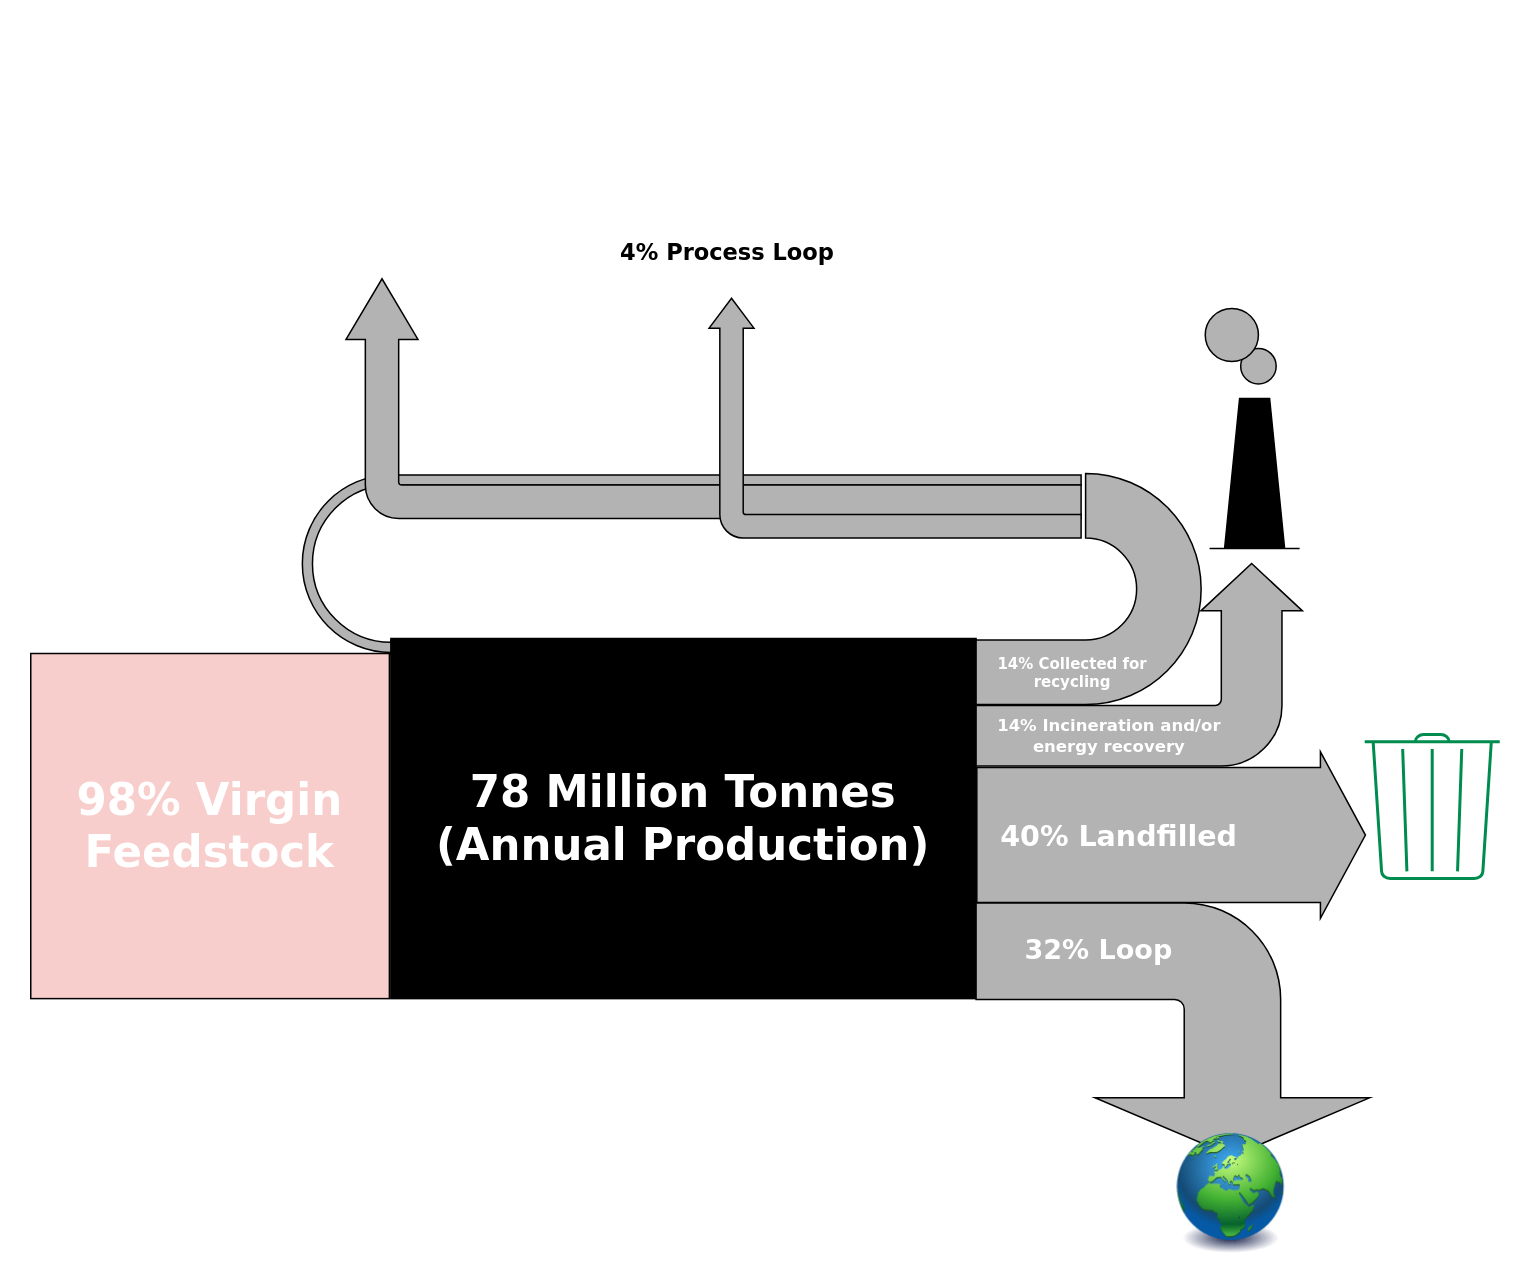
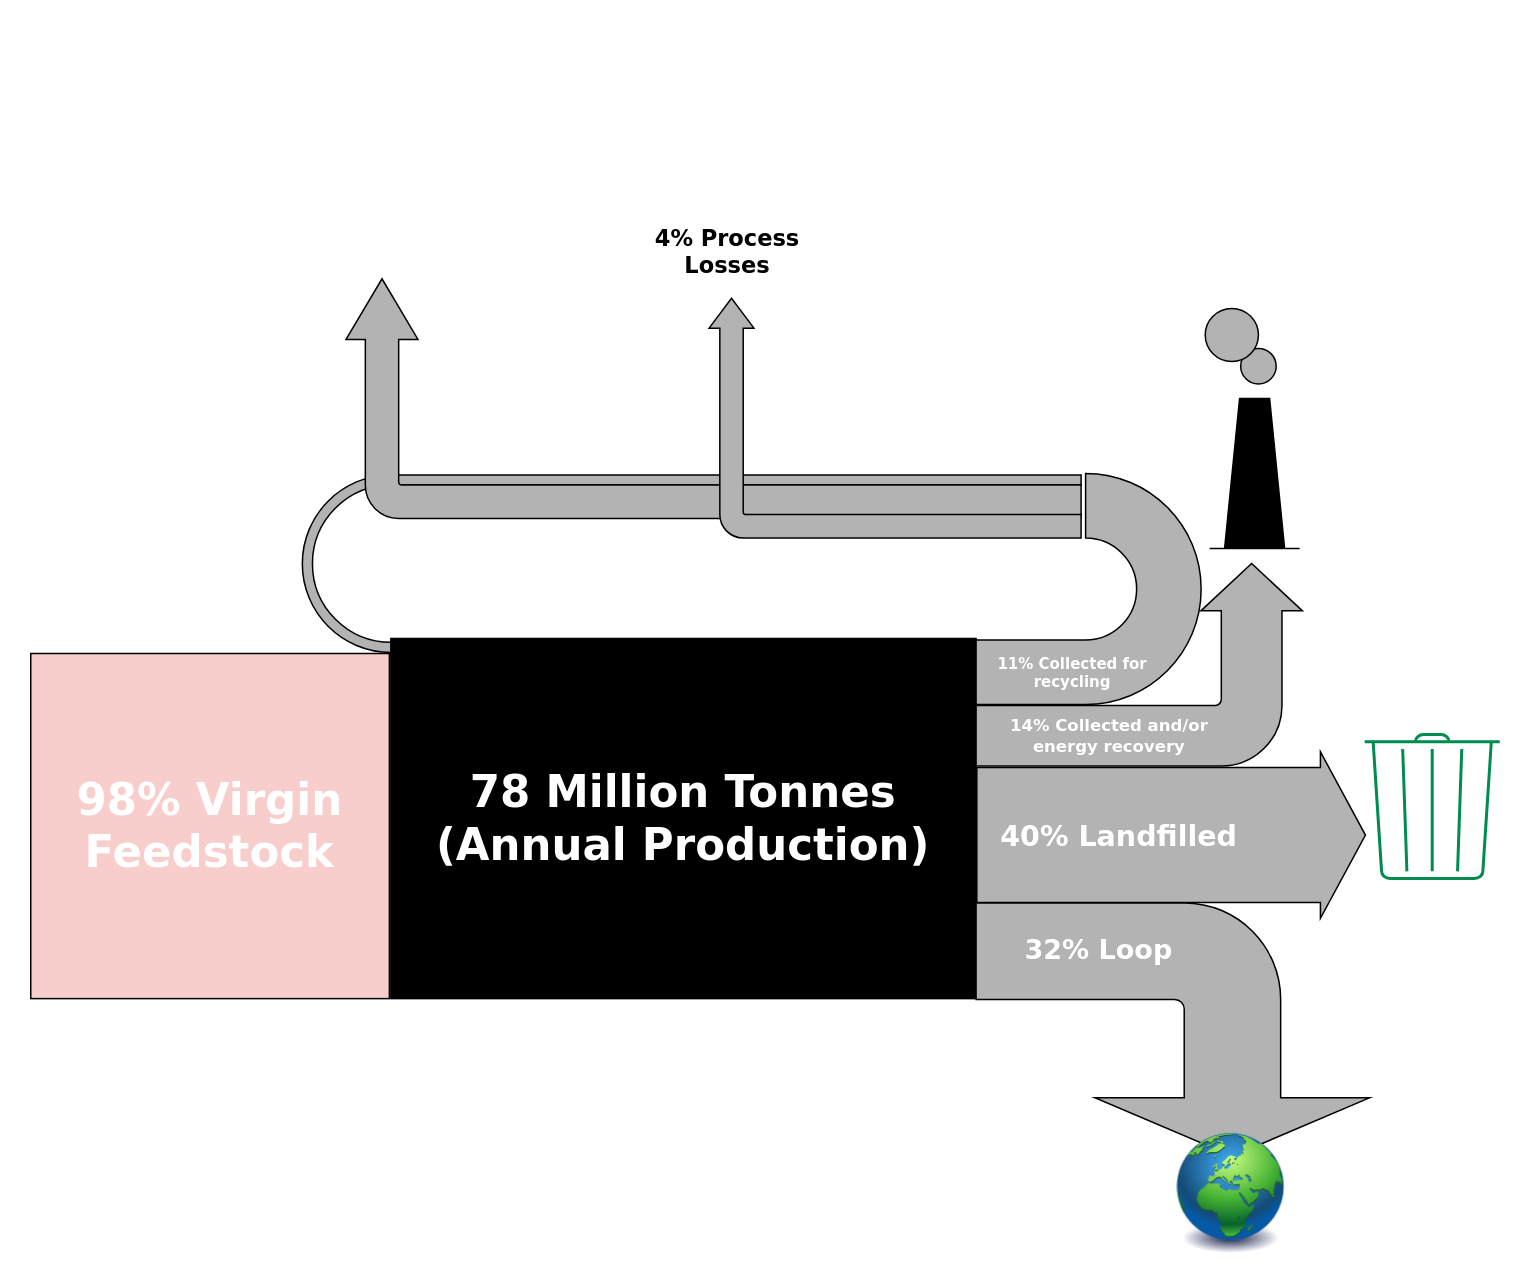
- <mxCell id="21" value="4% Process Loop" style="text;html=1;strokeColor=none;fillColor=none;align=center;verticalAlign=middle;whiteSpace=wrap;rounded=0;labelBackgroundColor=none;fontFamily=Dejavu Sans;fontSize=15;fontColor=#000000;fontStyle=1" parent="1" vertex="1"><mxGeometry x="409" y="152" width="151" height="30" as="geometry" /></mxCell>
+ <mxCell id="21" value="4% Process Losses" style="text;html=1;strokeColor=none;fillColor=none;align=center;verticalAlign=middle;whiteSpace=wrap;rounded=0;labelBackgroundColor=none;fontFamily=Dejavu Sans;fontSize=15;fontColor=#000000;fontStyle=1" parent="1" vertex="1"><mxGeometry x="409" y="152" width="151" height="30" as="geometry" /></mxCell>
- <mxCell id="20" value="14% Collected for recycling" style="text;html=1;strokeColor=none;fillColor=none;align=center;verticalAlign=middle;whiteSpace=wrap;rounded=0;labelBackgroundColor=none;fontFamily=Dejavu Sans;fontSize=10;fontColor=#FFFFFF;fontStyle=1" parent="1" vertex="1"><mxGeometry x="639" y="433" width="151" height="30" as="geometry" /></mxCell>
+ <mxCell id="20" value="11% Collected for recycling" style="text;html=1;strokeColor=none;fillColor=none;align=center;verticalAlign=middle;whiteSpace=wrap;rounded=0;labelBackgroundColor=none;fontFamily=Dejavu Sans;fontSize=10;fontColor=#FFFFFF;fontStyle=1" parent="1" vertex="1"><mxGeometry x="639" y="433" width="151" height="30" as="geometry" /></mxCell>
- <mxCell id="9" value="&lt;b style=&quot;font-size: 11px;&quot;&gt;14% Incineration and/or energy recovery&lt;/b&gt;" style="text;html=1;strokeColor=none;fillColor=none;align=center;verticalAlign=middle;whiteSpace=wrap;rounded=0;labelBackgroundColor=none;fontFamily=Dejavu Sans;fontSize=11;fontColor=#FFFFFF;" parent="1" vertex="1"><mxGeometry x="649" y="475" width="180" height="30" as="geometry" /></mxCell>
+ <mxCell id="9" value="&lt;b style=&quot;font-size: 11px;&quot;&gt;14% Collected and/or energy recovery&lt;/b&gt;" style="text;html=1;strokeColor=none;fillColor=none;align=center;verticalAlign=middle;whiteSpace=wrap;rounded=0;labelBackgroundColor=none;fontFamily=Dejavu Sans;fontSize=11;fontColor=#FFFFFF;" parent="1" vertex="1"><mxGeometry x="649" y="475" width="180" height="30" as="geometry" /></mxCell>
